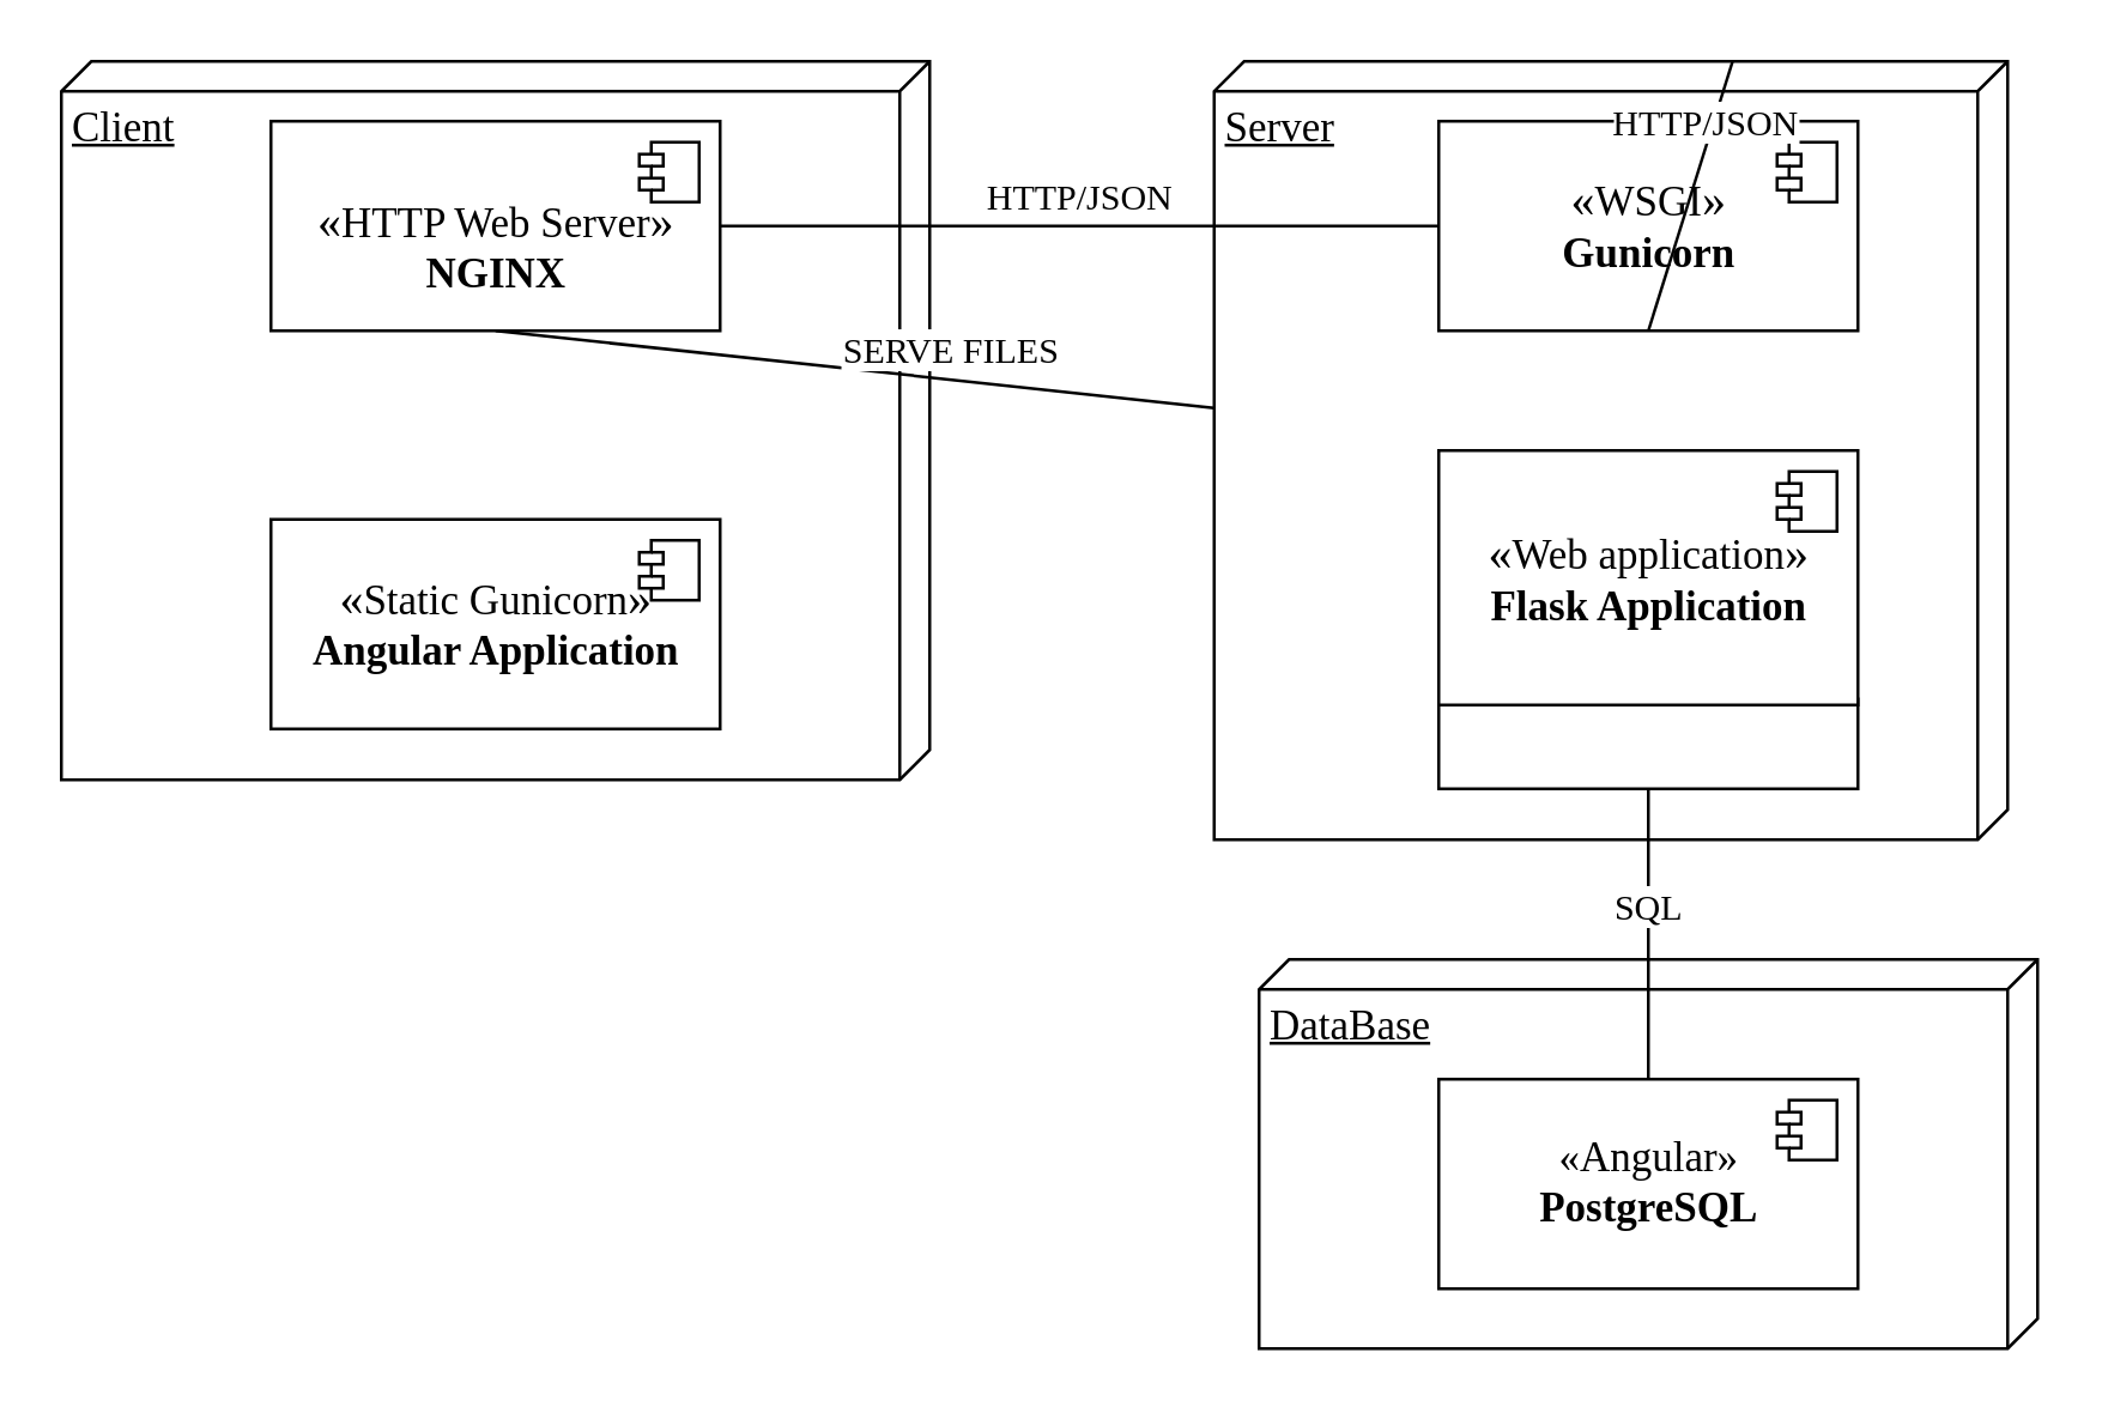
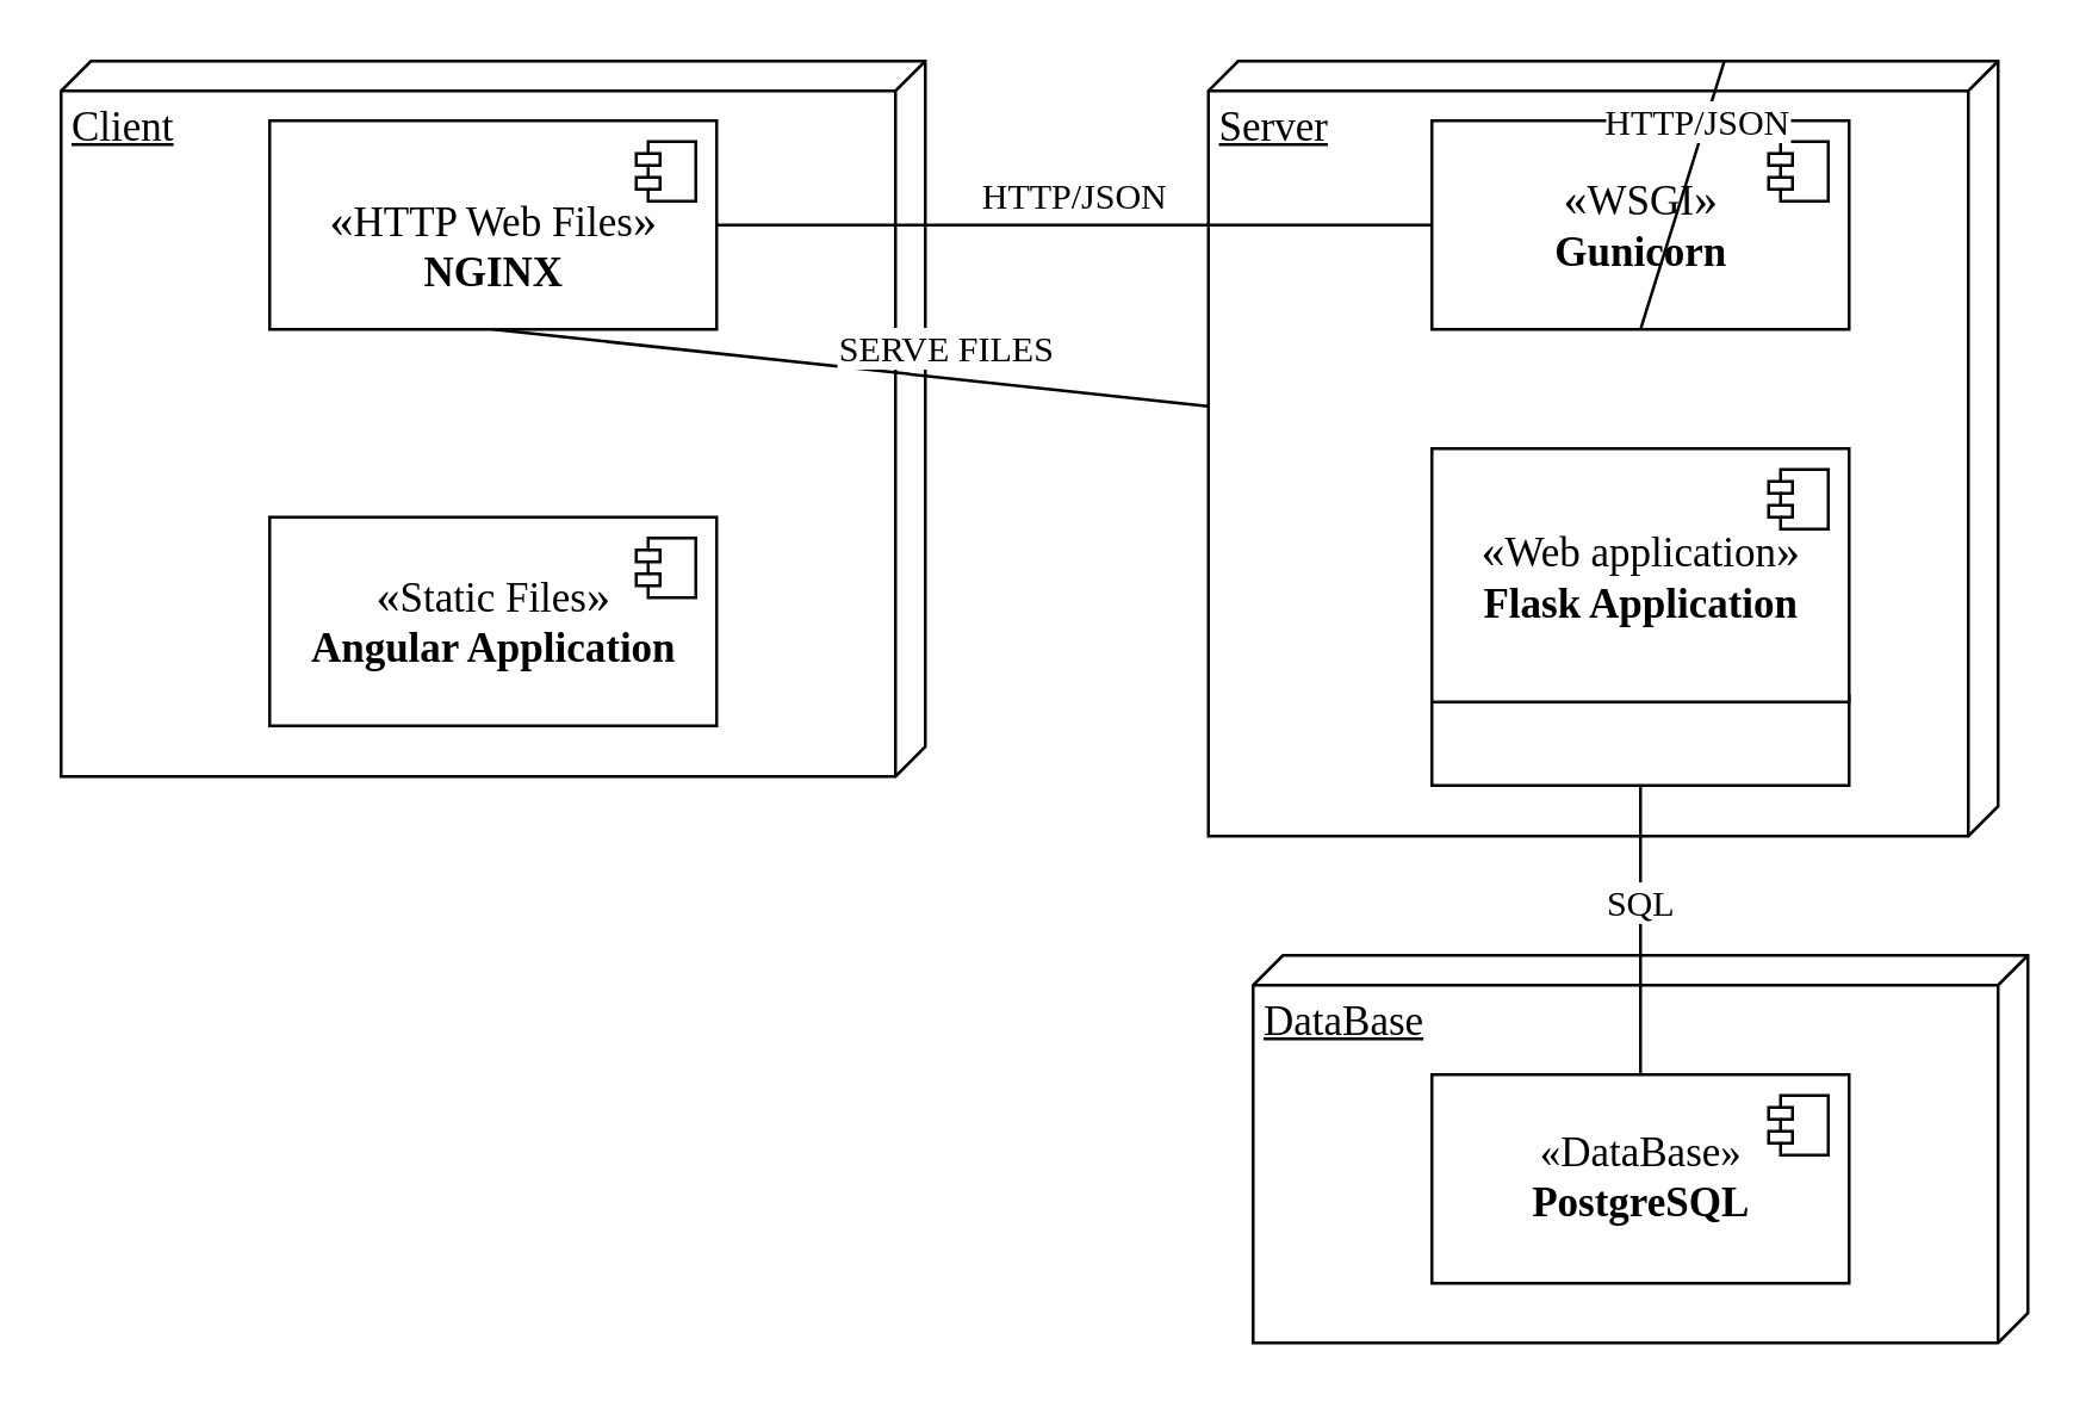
- <mxCell id="8" value="&lt;font face=&quot;Old Standard TT&quot;&gt;&lt;br&gt;&lt;font style=&quot;font-size: 16px&quot;&gt;«&lt;/font&gt;&lt;/font&gt;&lt;font face=&quot;Old Standard TT&quot; style=&quot;font-size: 14px&quot;&gt;HTTP Web Server&lt;/font&gt;&lt;font face=&quot;Old Standard TT&quot;&gt;&lt;font style=&quot;font-size: 16px&quot;&gt;»&lt;/font&gt;&lt;br&gt;&lt;b style=&quot;font-size: 14px&quot;&gt;NGINX&lt;/b&gt;&lt;/font&gt;" style="html=1;dropTarget=0;" parent="1" vertex="1"><mxGeometry x="90" y="40" width="150" height="70" as="geometry" /></mxCell>
+ <mxCell id="8" value="&lt;font face=&quot;Old Standard TT&quot;&gt;&lt;br&gt;&lt;font style=&quot;font-size: 16px&quot;&gt;«&lt;/font&gt;&lt;/font&gt;&lt;font face=&quot;Old Standard TT&quot; style=&quot;font-size: 14px&quot;&gt;HTTP Web Files&lt;/font&gt;&lt;font face=&quot;Old Standard TT&quot;&gt;&lt;font style=&quot;font-size: 16px&quot;&gt;»&lt;/font&gt;&lt;br&gt;&lt;b style=&quot;font-size: 14px&quot;&gt;NGINX&lt;/b&gt;&lt;/font&gt;" style="html=1;dropTarget=0;" parent="1" vertex="1"><mxGeometry x="90" y="40" width="150" height="70" as="geometry" /></mxCell>
- <mxCell id="6" value="&lt;font face=&quot;Old Standard TT&quot; style=&quot;font-size: 16px&quot;&gt;«&lt;/font&gt;&lt;font face=&quot;Old Standard TT&quot; style=&quot;font-size: 14px&quot;&gt;Static Gunicorn&lt;/font&gt;&lt;font face=&quot;Old Standard TT&quot;&gt;&lt;font style=&quot;font-size: 16px&quot;&gt;»&lt;/font&gt;&lt;br&gt;&lt;b style=&quot;font-size: 14px&quot;&gt;Angular Application&lt;/b&gt;&lt;/font&gt;" style="html=1;dropTarget=0;" parent="1" vertex="1"><mxGeometry x="90" y="173" width="150" height="70" as="geometry" /></mxCell>
+ <mxCell id="6" value="&lt;font face=&quot;Old Standard TT&quot; style=&quot;font-size: 16px&quot;&gt;«&lt;/font&gt;&lt;font face=&quot;Old Standard TT&quot; style=&quot;font-size: 14px&quot;&gt;Static Files&lt;/font&gt;&lt;font face=&quot;Old Standard TT&quot;&gt;&lt;font style=&quot;font-size: 16px&quot;&gt;»&lt;/font&gt;&lt;br&gt;&lt;b style=&quot;font-size: 14px&quot;&gt;Angular Application&lt;/b&gt;&lt;/font&gt;" style="html=1;dropTarget=0;" parent="1" vertex="1"><mxGeometry x="90" y="173" width="150" height="70" as="geometry" /></mxCell>
- <mxCell id="14" value="&lt;font style=&quot;font-size: 14px&quot; face=&quot;Old Standard TT&quot;&gt;«Angular»&lt;br&gt;&lt;b&gt;PostgreSQL&lt;/b&gt;&lt;/font&gt;" style="html=1;dropTarget=0;" parent="1" vertex="1"><mxGeometry x="480" y="360" width="140" height="70" as="geometry" /></mxCell>
+ <mxCell id="14" value="&lt;font style=&quot;font-size: 14px&quot; face=&quot;Old Standard TT&quot;&gt;«DataBase»&lt;br&gt;&lt;b&gt;PostgreSQL&lt;/b&gt;&lt;/font&gt;" style="html=1;dropTarget=0;" parent="1" vertex="1"><mxGeometry x="480" y="360" width="140" height="70" as="geometry" /></mxCell>
